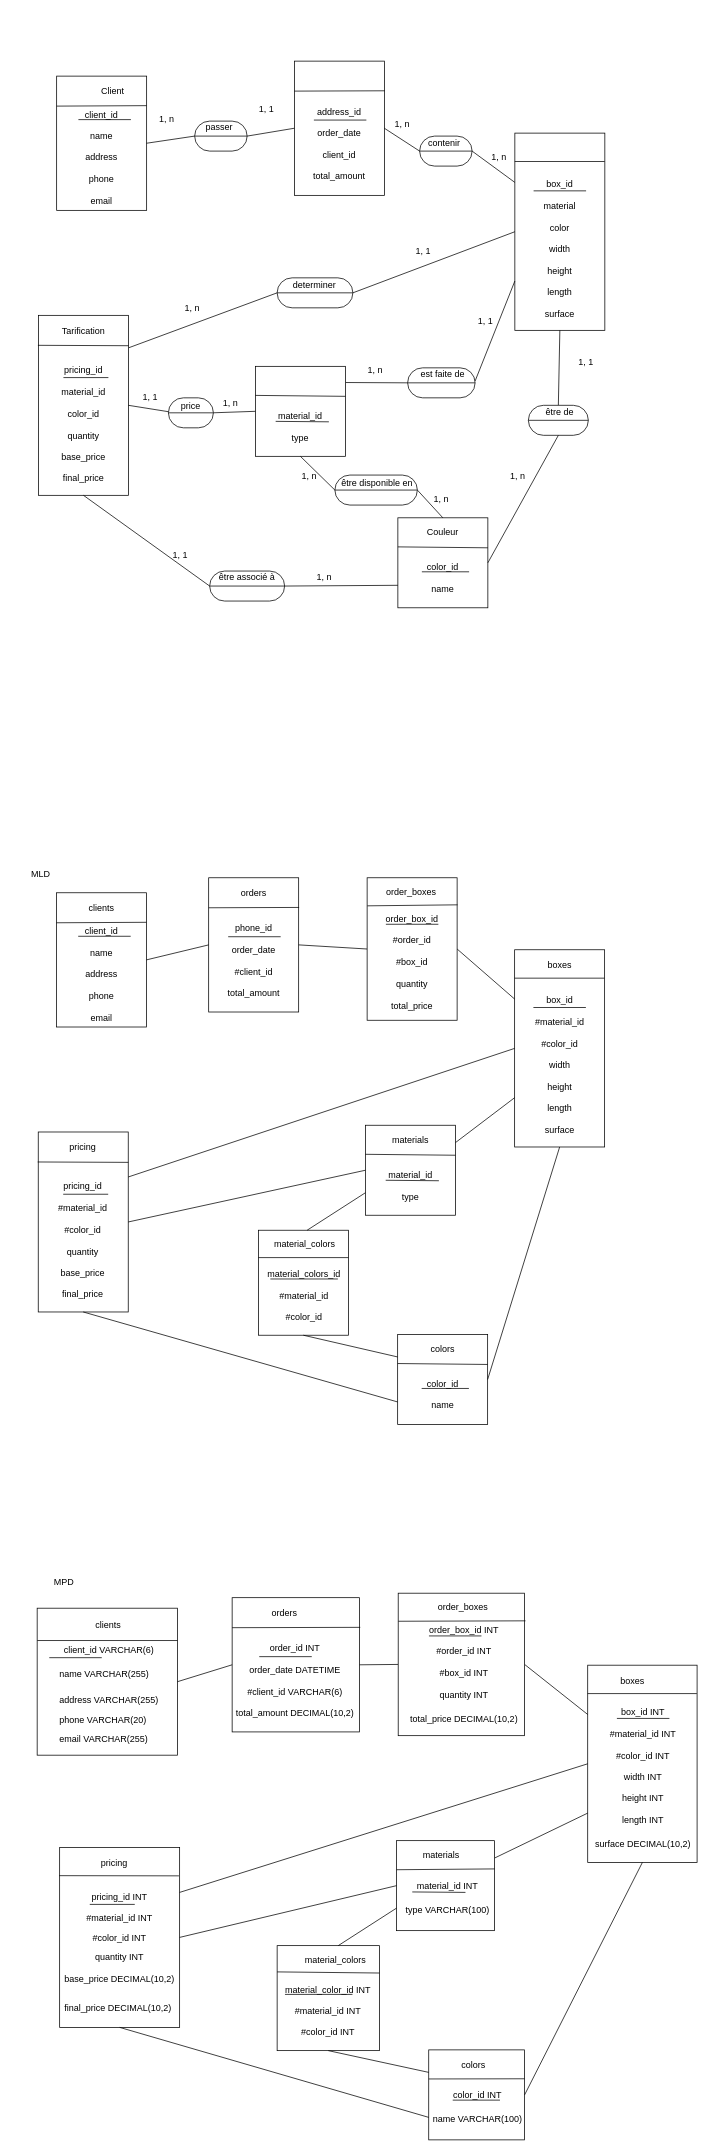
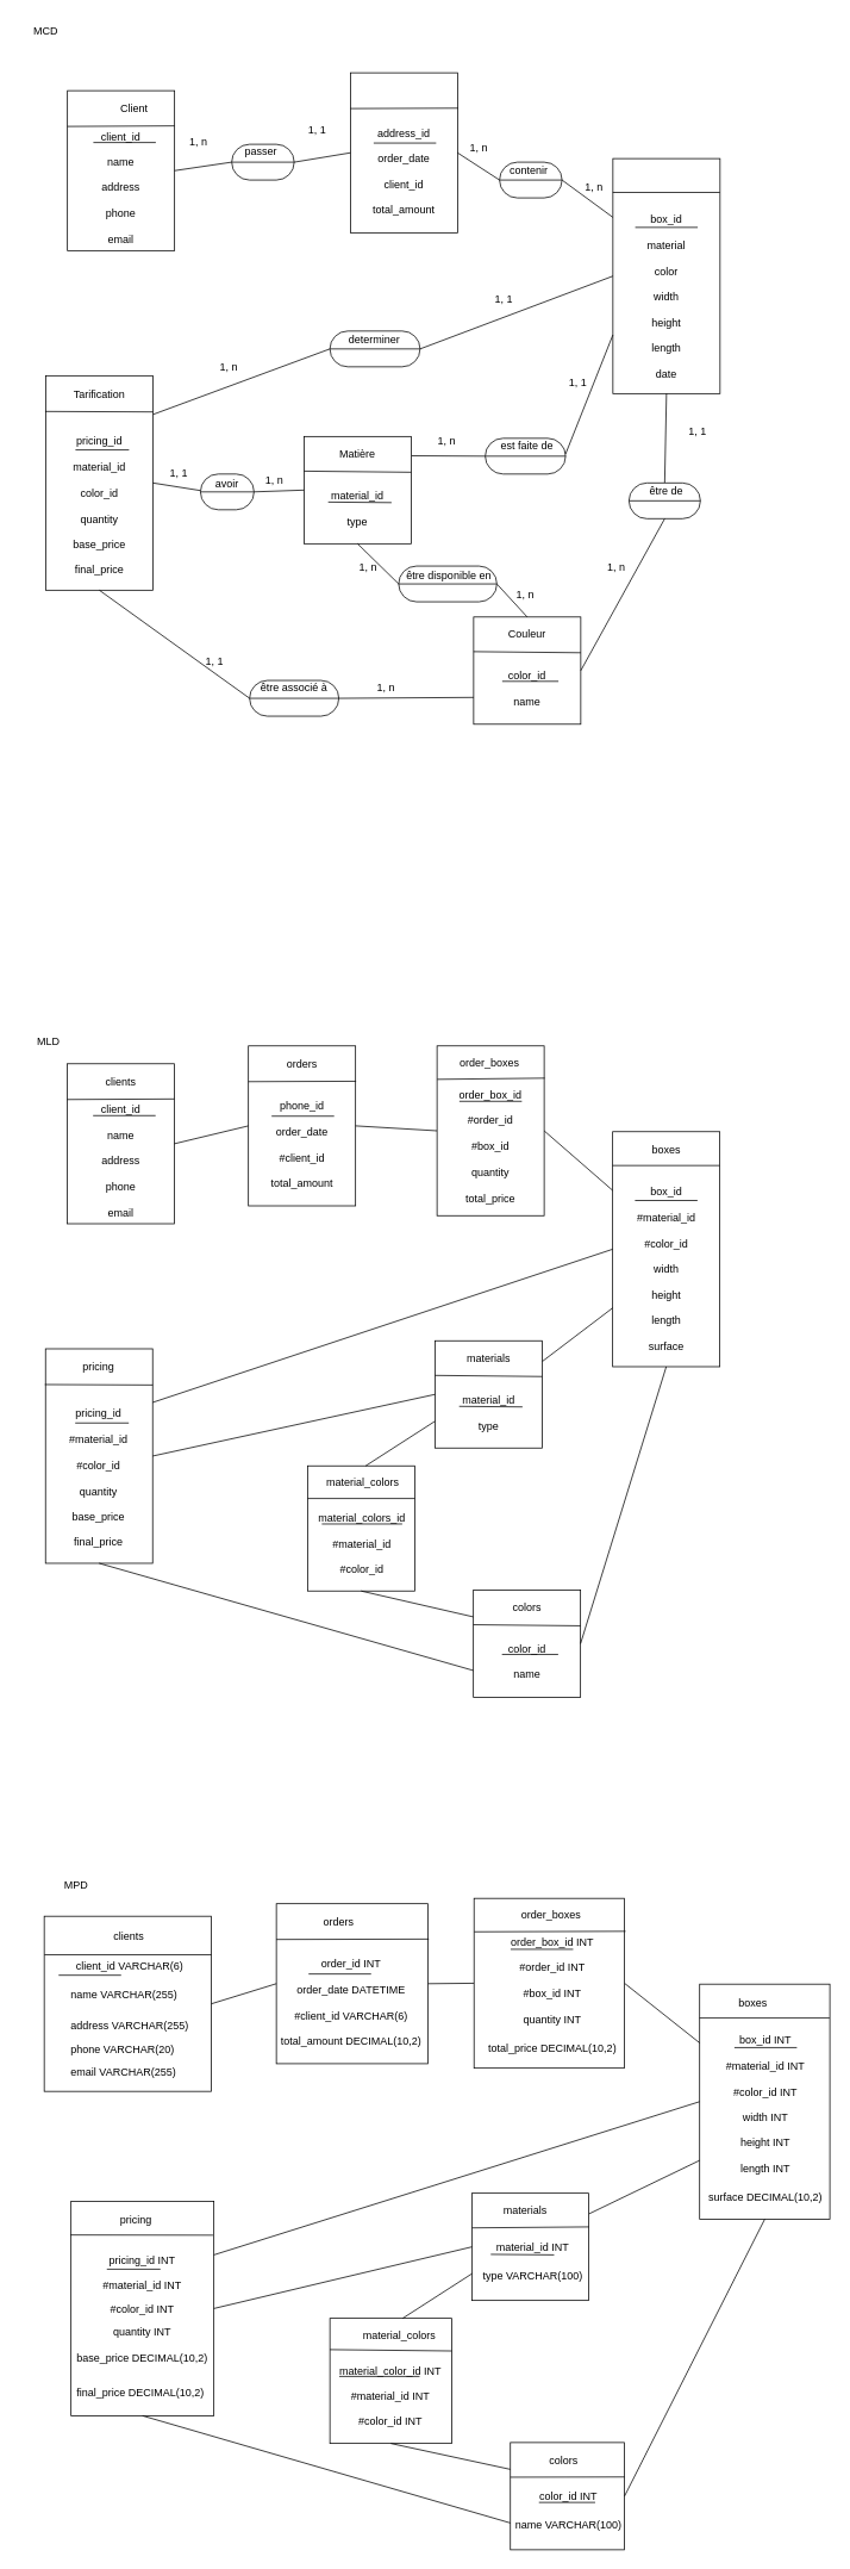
+ <mxCell id="124" value="MCD" style="text;html=1;align=center;verticalAlign=middle;whiteSpace=wrap;rounded=0;" vertex="1" parent="1"><mxGeometry x="20.72" width="60" height="30" as="geometry" y="20" /></mxCell>
- <mxCell id="14" value="box_id&lt;div&gt;&lt;br&gt;&lt;/div&gt;&lt;div&gt;material&lt;/div&gt;&lt;div&gt;&lt;br&gt;&lt;/div&gt;&lt;div&gt;color&lt;/div&gt;&lt;div&gt;&lt;br&gt;&lt;/div&gt;&lt;div&gt;width&lt;/div&gt;&lt;div&gt;&lt;br&gt;&lt;/div&gt;&lt;div&gt;height&lt;/div&gt;&lt;div&gt;&lt;br&gt;&lt;/div&gt;&lt;div&gt;length&lt;/div&gt;&lt;div&gt;&lt;br&gt;&lt;/div&gt;&lt;div&gt;surface&lt;/div&gt;" style="text;html=1;align=center;verticalAlign=middle;whiteSpace=wrap;rounded=0;" parent="1" vertex="1"><mxGeometry x="716" y="227" width="60" height="210" as="geometry" /></mxCell>
+ <mxCell id="14" value="box_id&lt;div&gt;&lt;br&gt;&lt;/div&gt;&lt;div&gt;material&lt;/div&gt;&lt;div&gt;&lt;br&gt;&lt;/div&gt;&lt;div&gt;color&lt;/div&gt;&lt;div&gt;&lt;br&gt;&lt;/div&gt;&lt;div&gt;width&lt;/div&gt;&lt;div&gt;&lt;br&gt;&lt;/div&gt;&lt;div&gt;height&lt;/div&gt;&lt;div&gt;&lt;br&gt;&lt;/div&gt;&lt;div&gt;length&lt;/div&gt;&lt;div&gt;&lt;br&gt;&lt;/div&gt;&lt;div&gt;date&lt;/div&gt;" style="text;html=1;align=center;verticalAlign=middle;whiteSpace=wrap;rounded=0;" parent="1" vertex="1"><mxGeometry x="716" y="227" width="60" height="210" as="geometry" /></mxCell>
+ <mxCell id="31" value="Matière" style="text;html=1;align=center;verticalAlign=middle;whiteSpace=wrap;rounded=0;" parent="1" vertex="1"><mxGeometry x="370" y="493" width="60" height="30" as="geometry" /></mxCell>
- <mxCell id="64" value="price" style="text;html=1;align=center;verticalAlign=middle;whiteSpace=wrap;rounded=0;" parent="1" vertex="1"><mxGeometry x="224" y="526" width="60" height="30" as="geometry" /></mxCell>
+ <mxCell id="64" value="avoir" style="text;html=1;align=center;verticalAlign=middle;whiteSpace=wrap;rounded=0;" parent="1" vertex="1"><mxGeometry x="224" y="526" width="60" height="30" as="geometry" /></mxCell>
